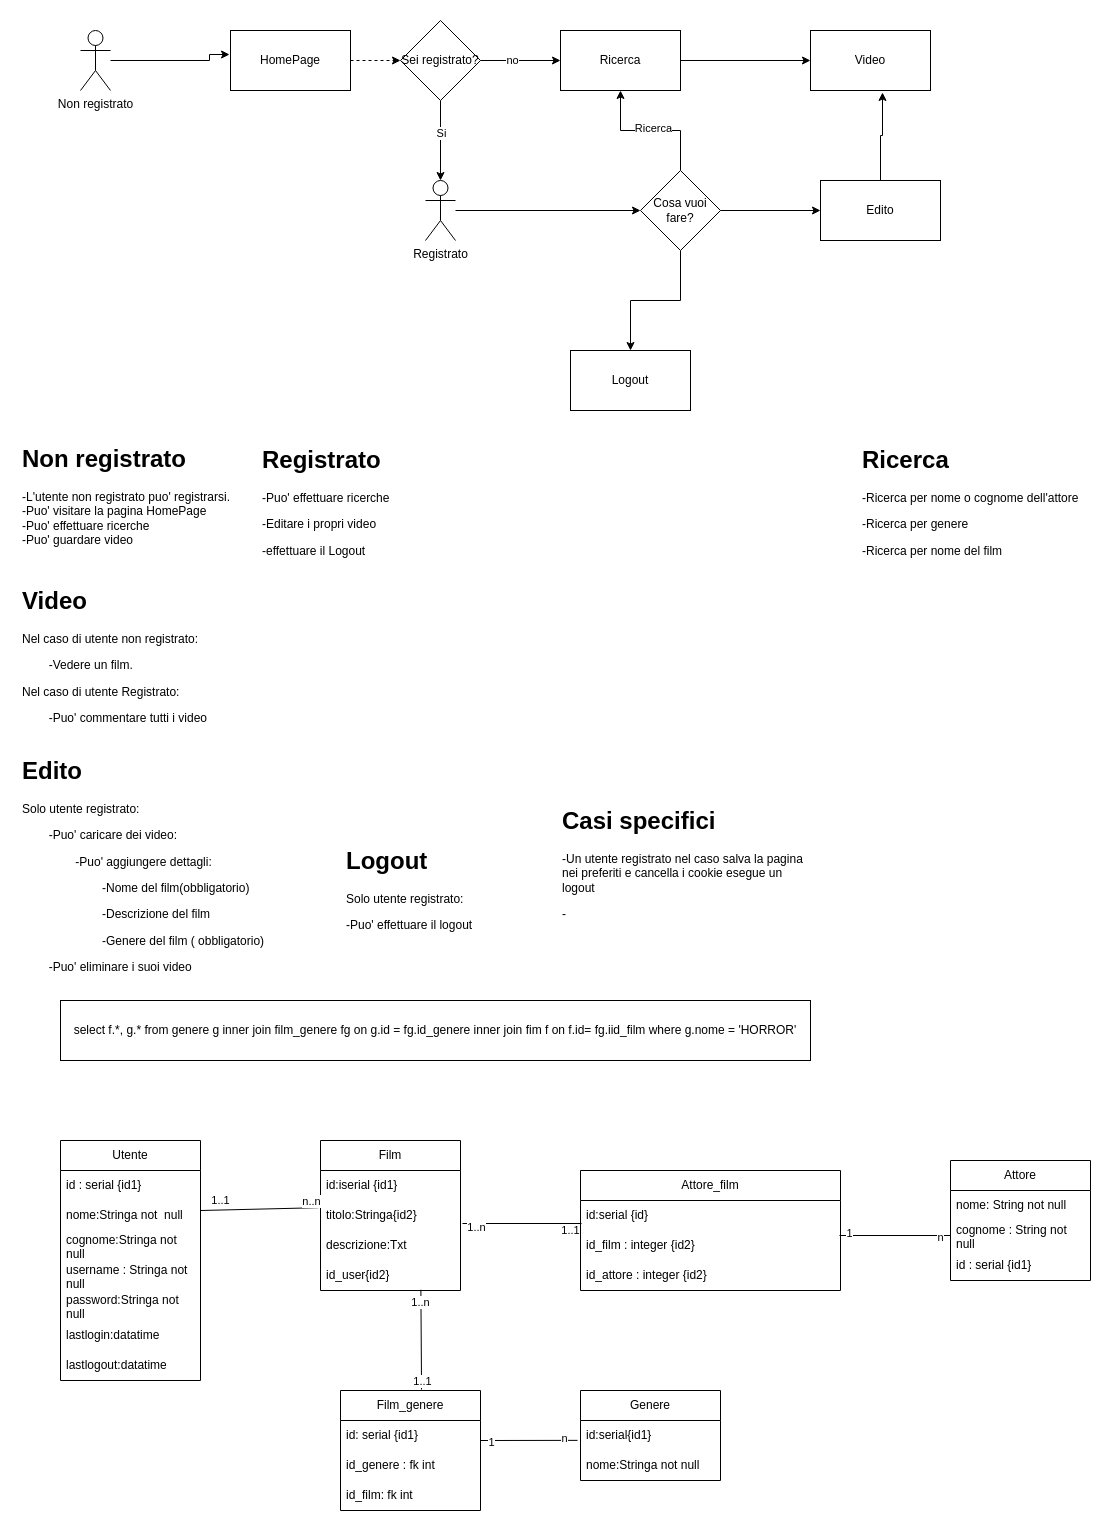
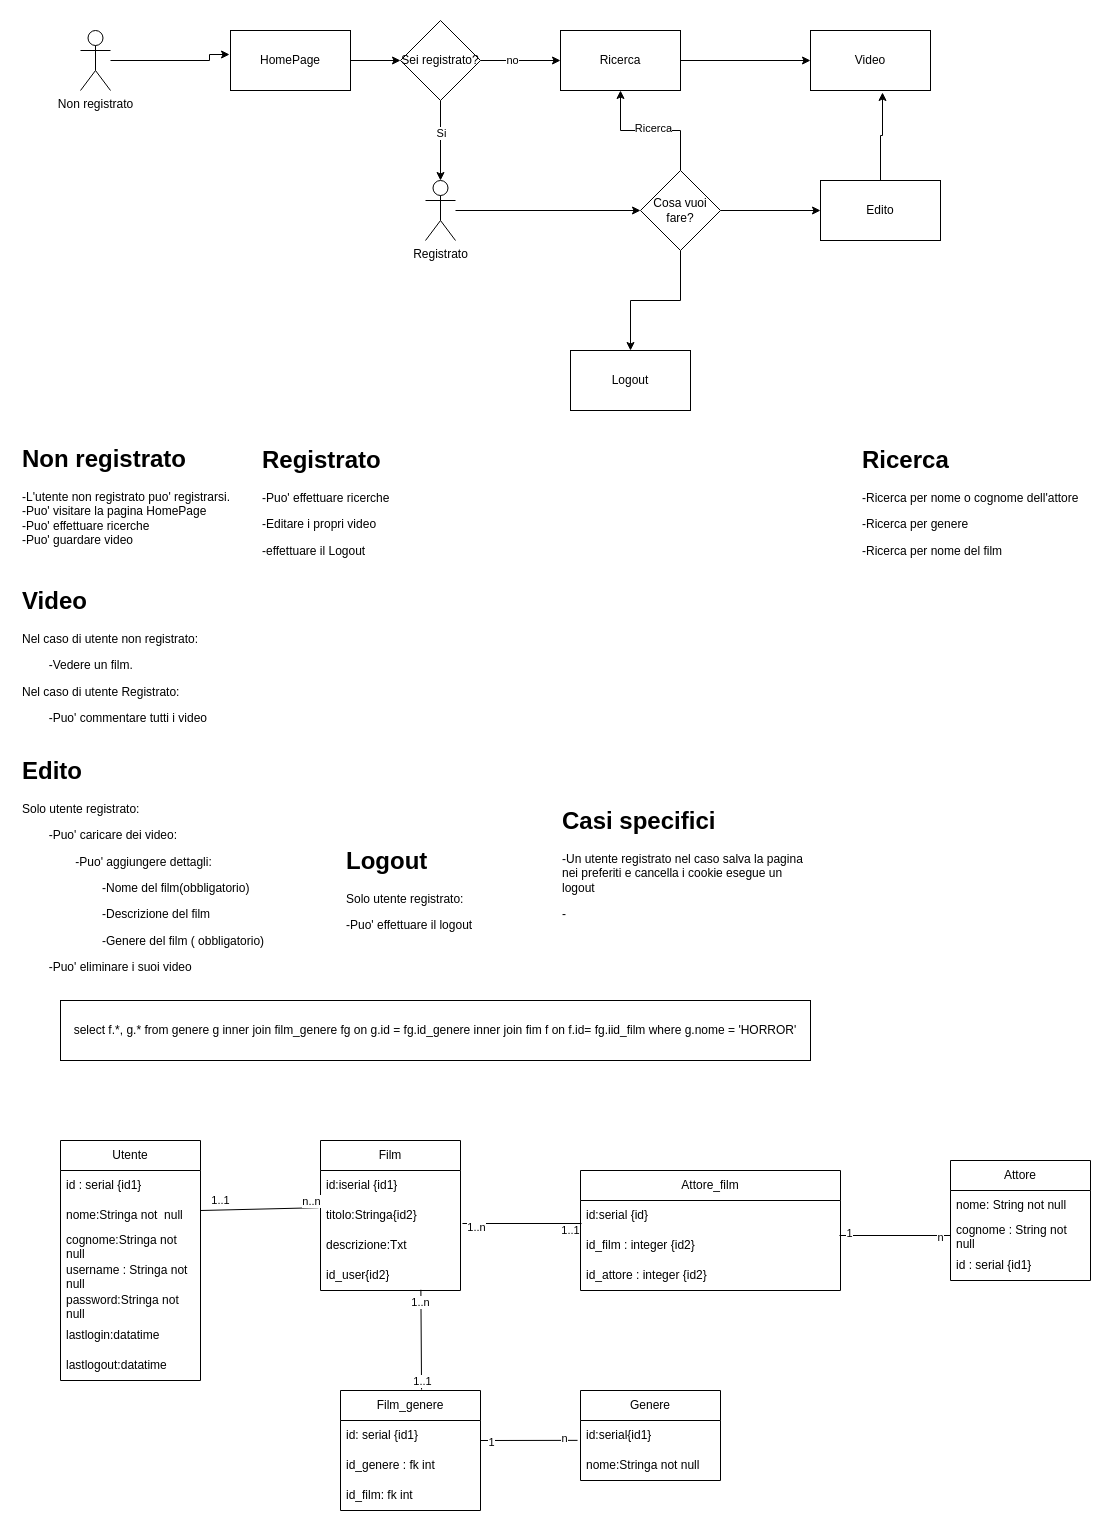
- <mxCell id="5" style="edgeStyle=orthogonalEdgeStyle;rounded=0;orthogonalLoop=1;jettySize=auto;html=1;entryX=0;entryY=0.5;entryDx=0;entryDy=0;dashed=1;" parent="1" source="6" target="17" edge="1"><mxGeometry relative="1" as="geometry" /></mxCell>
+ <mxCell id="5" style="edgeStyle=orthogonalEdgeStyle;rounded=0;orthogonalLoop=1;jettySize=auto;html=1;entryX=0;entryY=0.5;entryDx=0;entryDy=0;" parent="1" source="6" target="17" edge="1"><mxGeometry relative="1" as="geometry" /></mxCell>
